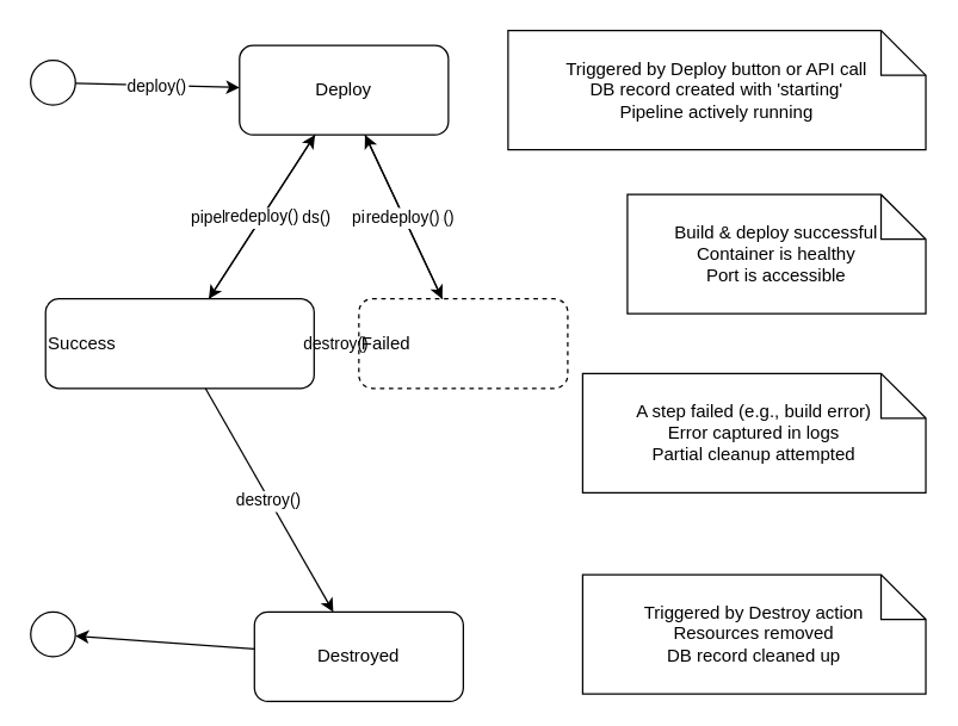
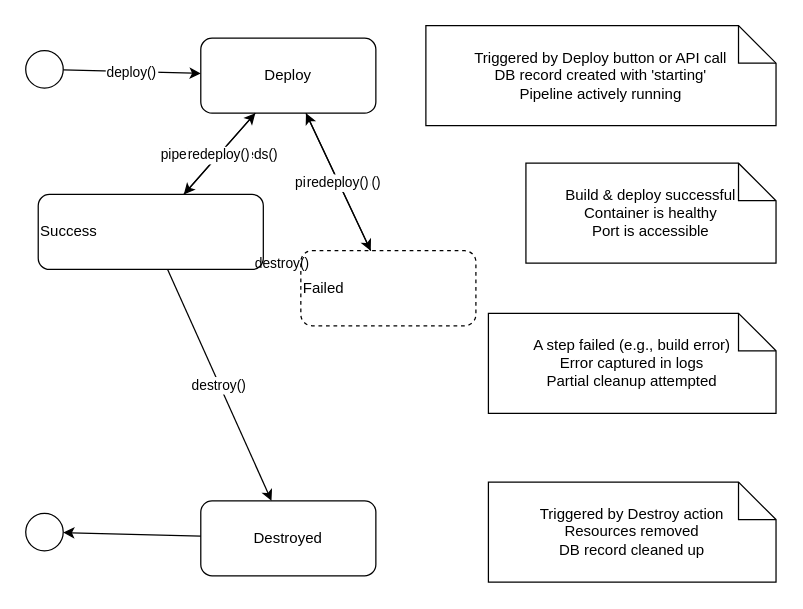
- <mxCell id="4" value="Success" style="rounded=1;whiteSpace=wrap;html=1;fill=#d5e8d4;stroke=#82b366;align=left;" parent="1" vertex="1"><mxGeometry x="30" y="200" width="180" height="60" as="geometry" /></mxCell>
+ <mxCell id="4" value="Success" style="rounded=1;whiteSpace=wrap;html=1;fill=#d5e8d4;stroke=#82b366;align=left;" parent="1" vertex="1"><mxGeometry x="30" y="155" width="180" height="60" as="geometry" /></mxCell>
- <mxCell id="8" value="Destroyed" style="rounded=1;whiteSpace=wrap;html=1;fill=#e1d5e7;stroke=#9673a6;" parent="1" vertex="1"><mxGeometry x="170" y="410" width="140" height="60" as="geometry" /></mxCell>
+ <mxCell id="8" value="Destroyed" style="rounded=1;whiteSpace=wrap;html=1;fill=#e1d5e7;stroke=#9673a6;" parent="1" vertex="1"><mxGeometry x="160" y="400" width="140" height="60" as="geometry" /></mxCell>
